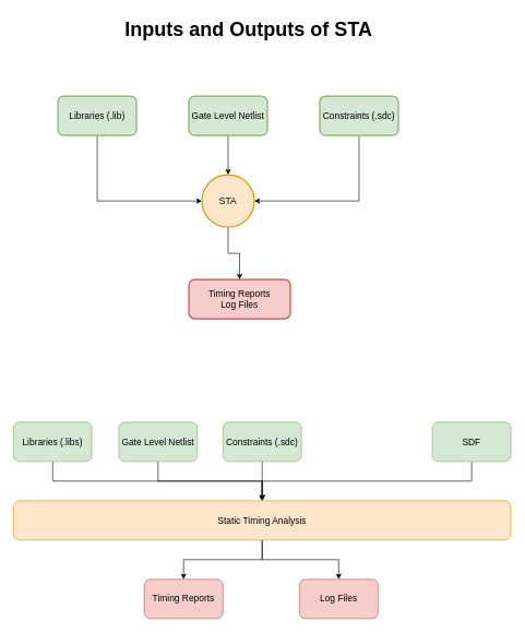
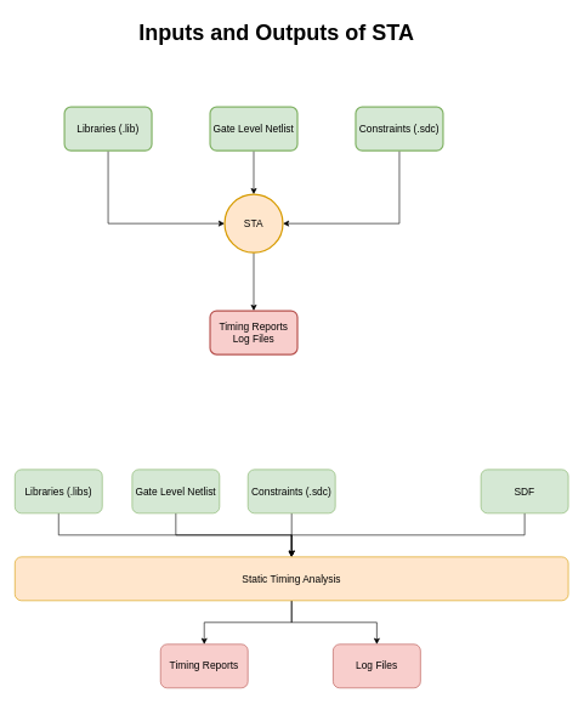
- <mxCell id="10" value="Timing Reports&lt;div&gt;Log Files&lt;/div&gt;" style="rounded=1;whiteSpace=wrap;html=1;strokeWidth=2;fontSize=14;fontStyle=0;fillColor=#f8cecc;strokeColor=#b85450;" parent="1" vertex="1"><mxGeometry x="288" y="426" width="155" height="60" as="geometry" /></mxCell>
+ <mxCell id="10" value="Timing Reports&lt;div&gt;Log Files&lt;/div&gt;" style="rounded=1;whiteSpace=wrap;html=1;strokeWidth=2;fontSize=14;fontStyle=0;fillColor=#f8cecc;strokeColor=#b85450;" parent="1" vertex="1"><mxGeometry x="288" y="426" width="120" height="60" as="geometry" /></mxCell>
